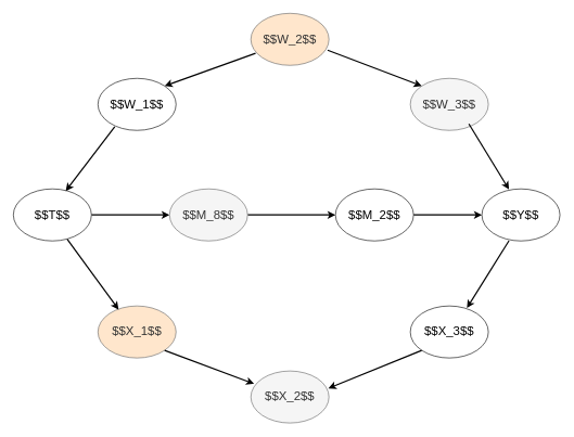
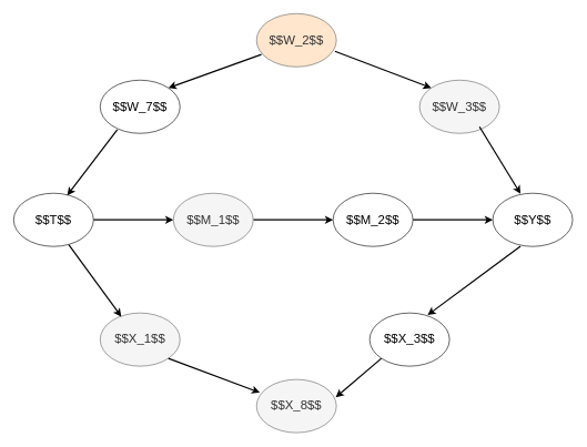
- <mxCell id="9" value="$$W_1$$" style="ellipse;whiteSpace=wrap;html=1;fontSize=19;" parent="1" vertex="1"><mxGeometry x="150" y="120" width="120" height="80" as="geometry" /></mxCell>
+ <mxCell id="9" value="$$W_7$$" style="ellipse;whiteSpace=wrap;html=1;fontSize=19;" parent="1" vertex="1"><mxGeometry x="150" y="120" width="120" height="80" as="geometry" /></mxCell>
- <mxCell id="5" value="$$M_8$$" style="ellipse;whiteSpace=wrap;html=1;fontSize=19;fillColor=#f5f5f5;fontColor=#333333;strokeColor=#666666;" parent="1" vertex="1"><mxGeometry x="260" y="290" width="120" height="80" as="geometry" /></mxCell>
+ <mxCell id="5" value="$$M_1$$" style="ellipse;whiteSpace=wrap;html=1;fontSize=19;fillColor=#f5f5f5;fontColor=#333333;strokeColor=#666666;" parent="1" vertex="1"><mxGeometry x="260" y="290" width="120" height="80" as="geometry" /></mxCell>
- <mxCell id="7" value="$$M_2$$" style="ellipse;whiteSpace=wrap;html=1;fontSize=19;" parent="1" vertex="1"><mxGeometry x="515" y="290" width="120" height="80" as="geometry" /></mxCell>
+ <mxCell id="7" value="$$M_2$$" style="ellipse;whiteSpace=wrap;html=1;fontSize=19;" parent="1" vertex="1"><mxGeometry x="500" y="290" width="120" height="80" as="geometry" /></mxCell>
- <mxCell id="16" value="$$X_1$$" style="ellipse;whiteSpace=wrap;html=1;fontSize=19;fillColor=#ffe6cc;fontColor=#333333;strokeColor=#666666;" parent="1" vertex="1"><mxGeometry x="150" y="470" width="120" height="80" as="geometry" /></mxCell>
+ <mxCell id="16" value="$$X_1$$" style="ellipse;whiteSpace=wrap;html=1;fontSize=19;fillColor=#f5f5f5;fontColor=#333333;strokeColor=#666666;" parent="1" vertex="1"><mxGeometry x="150" y="470" width="120" height="80" as="geometry" /></mxCell>
- <mxCell id="18" value="$$X_3$$" style="ellipse;whiteSpace=wrap;html=1;fontSize=19;" parent="1" vertex="1"><mxGeometry x="630" y="470" width="120" height="80" as="geometry" /></mxCell>
+ <mxCell id="18" value="$$X_3$$" style="ellipse;whiteSpace=wrap;html=1;fontSize=19;" parent="1" vertex="1"><mxGeometry x="555" y="470" width="120" height="80" as="geometry" /></mxCell>
- <mxCell id="17" value="$$X_2$$" style="ellipse;whiteSpace=wrap;html=1;fontSize=19;fillColor=#f5f5f5;fontColor=#333333;strokeColor=#666666;" parent="1" vertex="1"><mxGeometry x="385" y="570" width="120" height="80" as="geometry" /></mxCell>
+ <mxCell id="17" value="$$X_8$$" style="ellipse;whiteSpace=wrap;html=1;fontSize=19;fillColor=#f5f5f5;fontColor=#333333;strokeColor=#666666;" parent="1" vertex="1"><mxGeometry x="385" y="570" width="120" height="80" as="geometry" /></mxCell>
